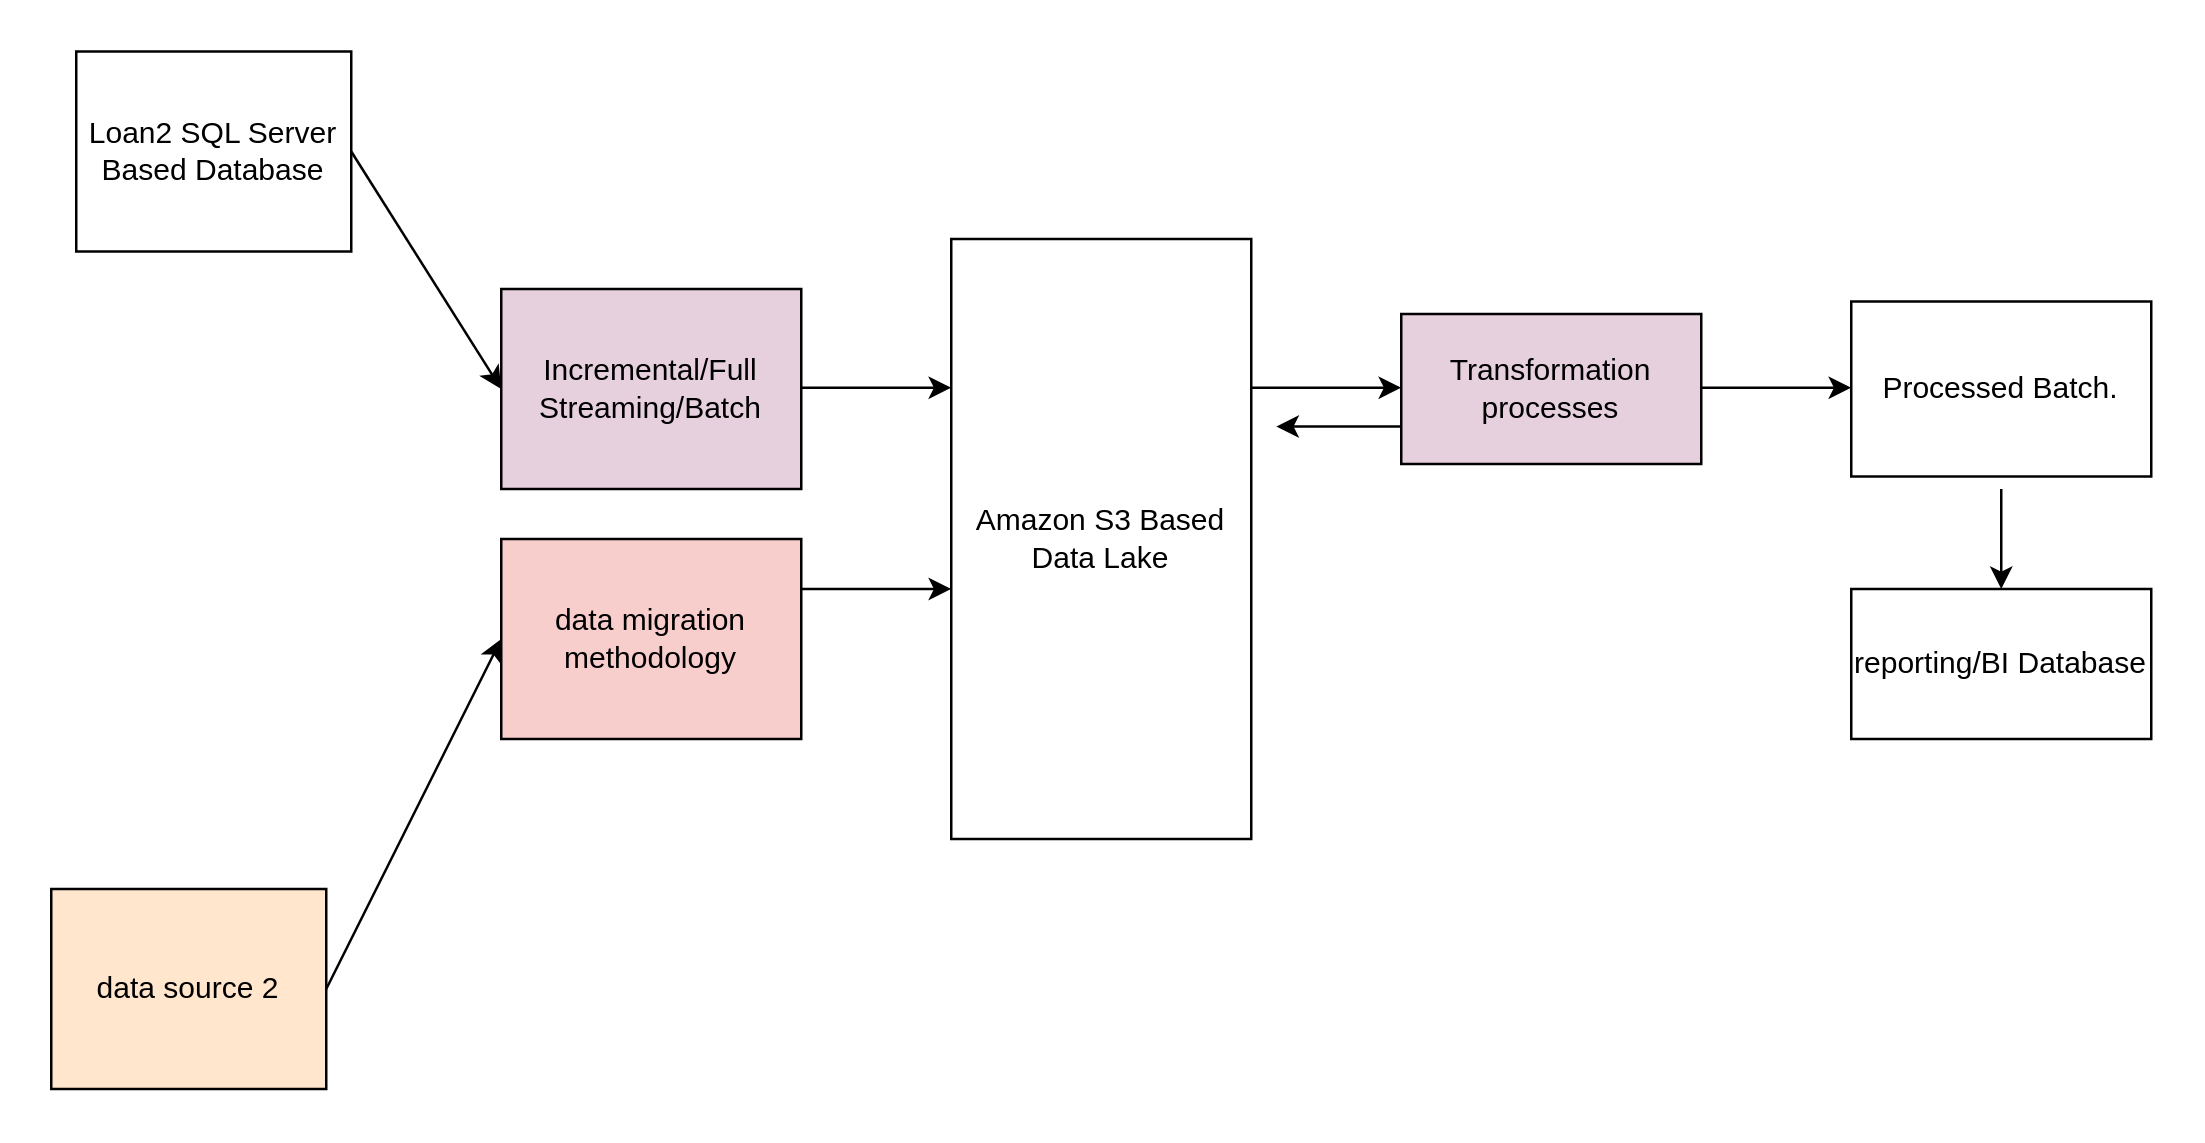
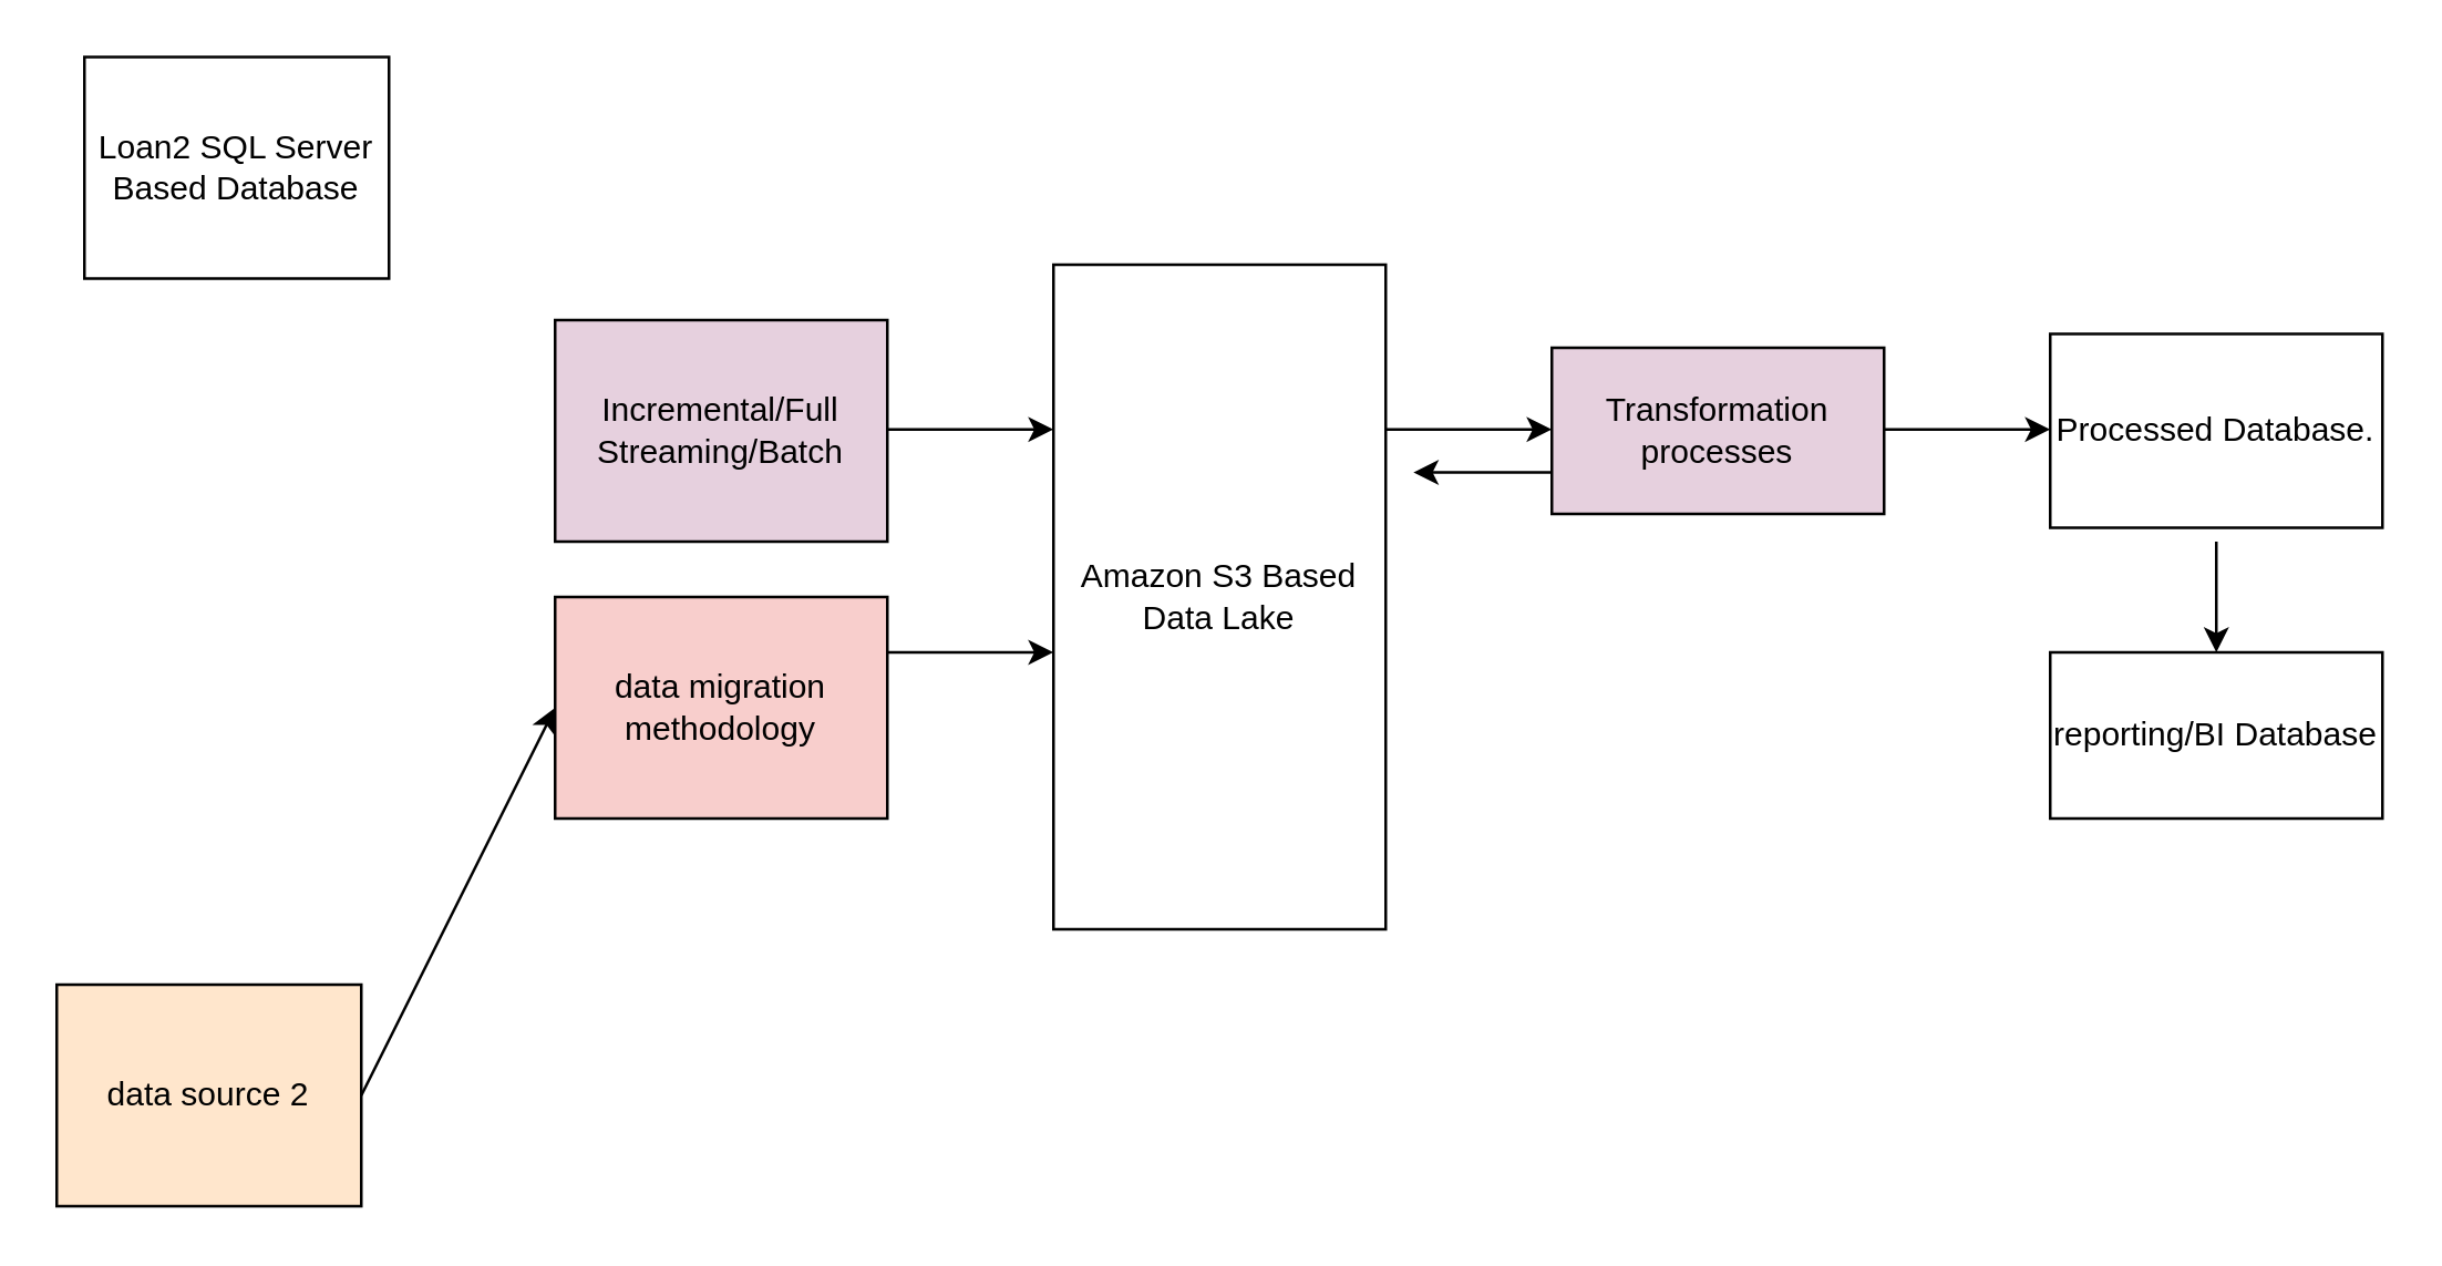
- <mxCell id="5" value="" style="endArrow=classic;html=1;rounded=0;exitX=1;exitY=0.5;exitDx=0;exitDy=0;entryX=0;entryY=0.5;entryDx=0;entryDy=0;" edge="1" parent="1" source="2" target="4"><mxGeometry width="50" height="50" relative="1" as="geometry"><mxPoint x="420" y="145" as="sourcePoint" /><mxPoint x="470" y="95" as="targetPoint" /></mxGeometry></mxCell>
- <mxCell id="7" value="Processed Batch." style="rounded=0;whiteSpace=wrap;html=1;" vertex="1" parent="1"><mxGeometry x="740" y="120" width="120" height="70" as="geometry" /></mxCell>
+ <mxCell id="7" value="Processed Database." style="rounded=0;whiteSpace=wrap;html=1;" vertex="1" parent="1"><mxGeometry x="740" y="120" width="120" height="70" as="geometry" /></mxCell>
